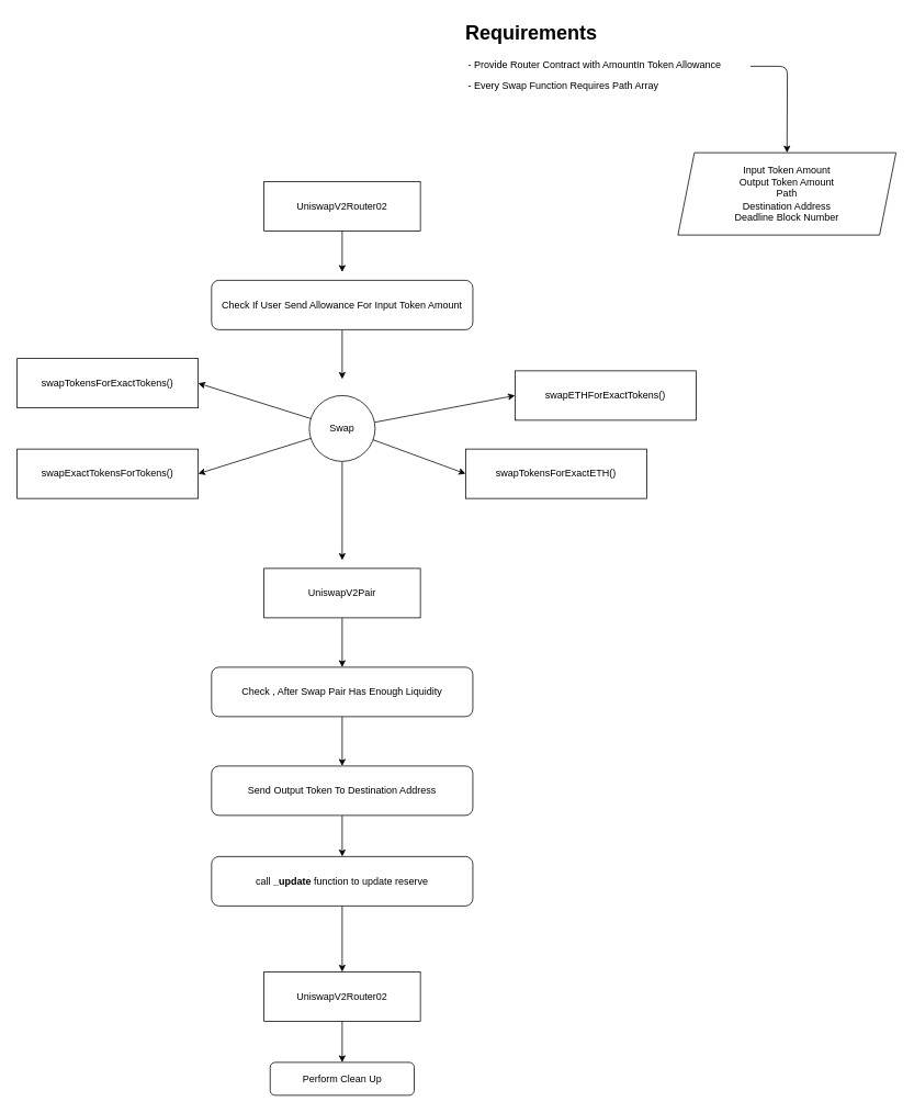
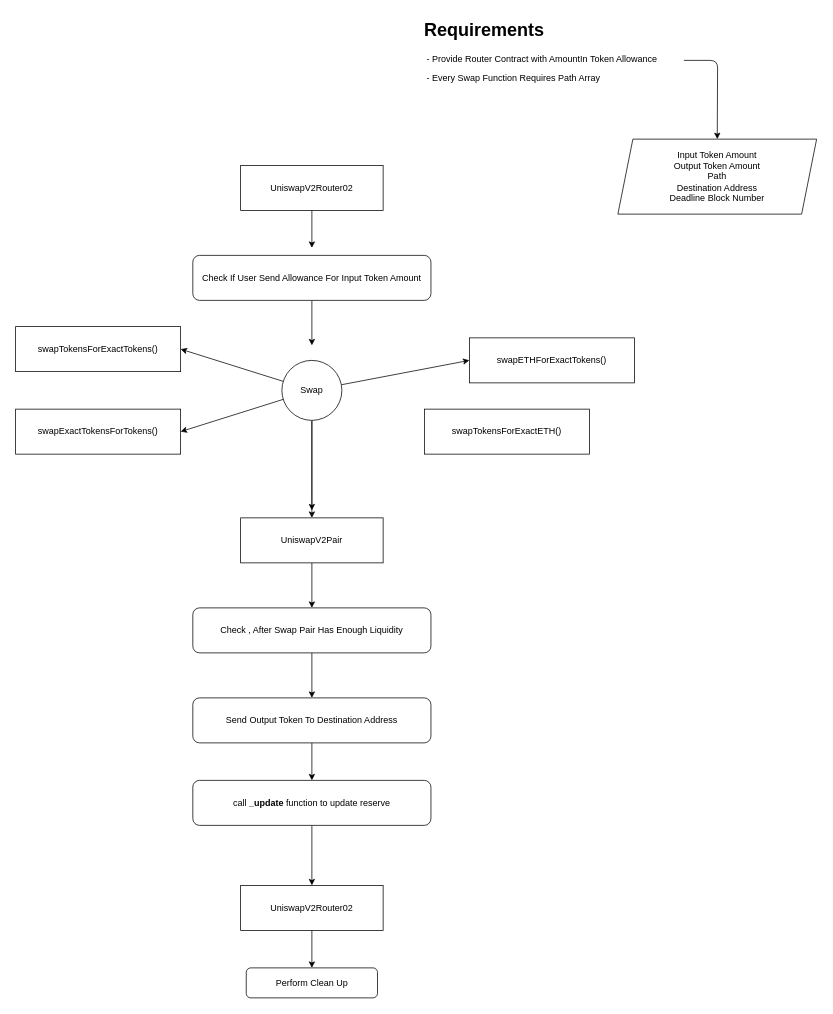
- <mxCell id="8" style="edgeStyle=none;html=1;entryX=0;entryY=0.5;entryDx=0;entryDy=0;" edge="1" parent="1" source="11" target="15"><mxGeometry relative="1" as="geometry"><mxPoint x="590" y="575" as="targetPoint" /></mxGeometry></mxCell>
+ <mxCell id="8" style="edgeStyle=none;html=1;" edge="1" parent="1" source="11" target="17"><mxGeometry relative="1" as="geometry"><mxPoint x="590" y="575" as="targetPoint" /></mxGeometry></mxCell>
